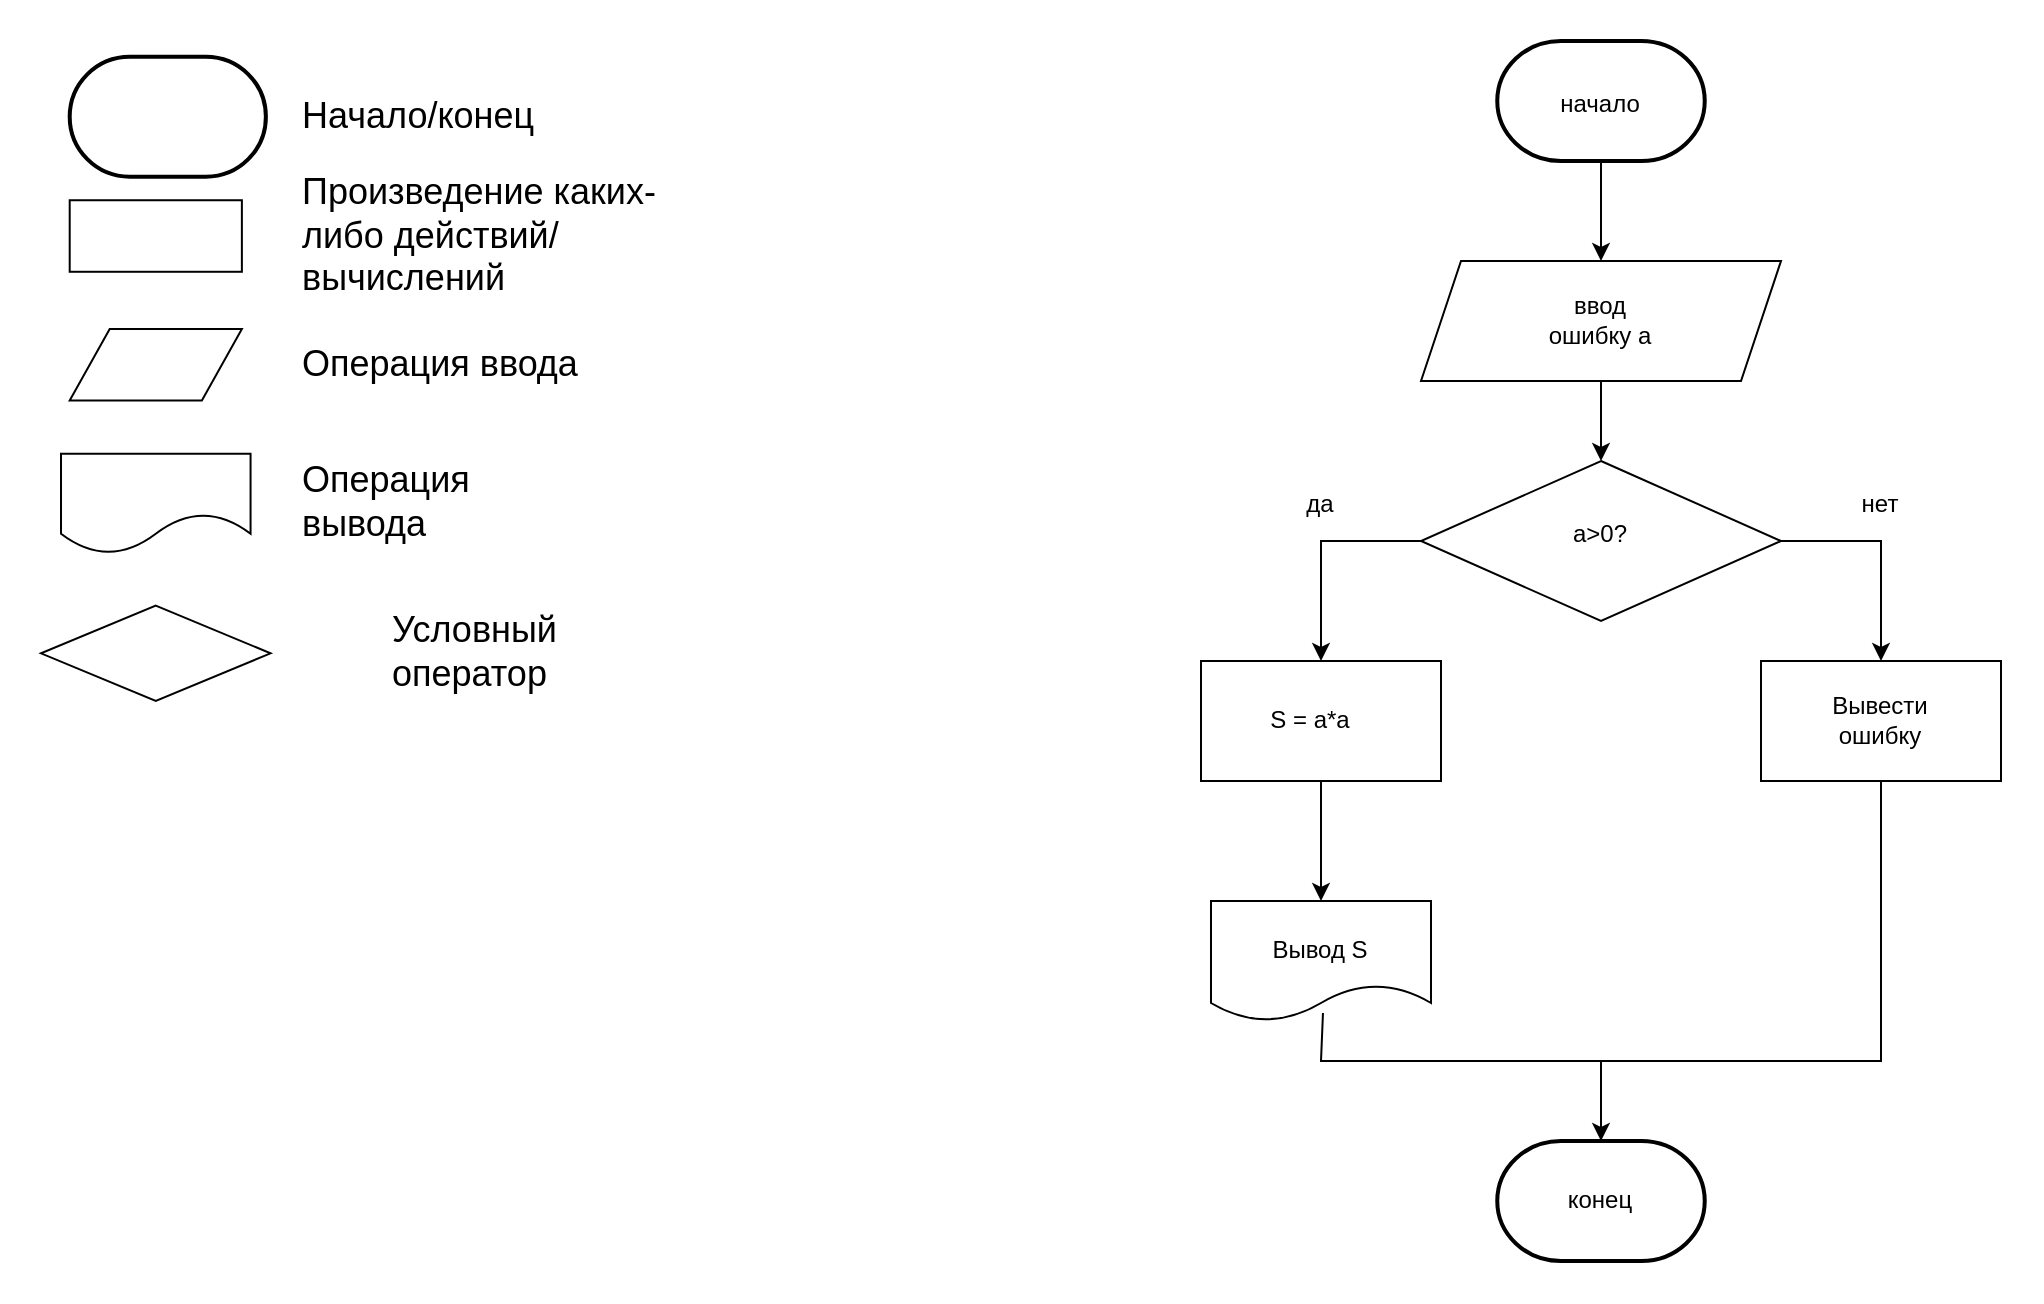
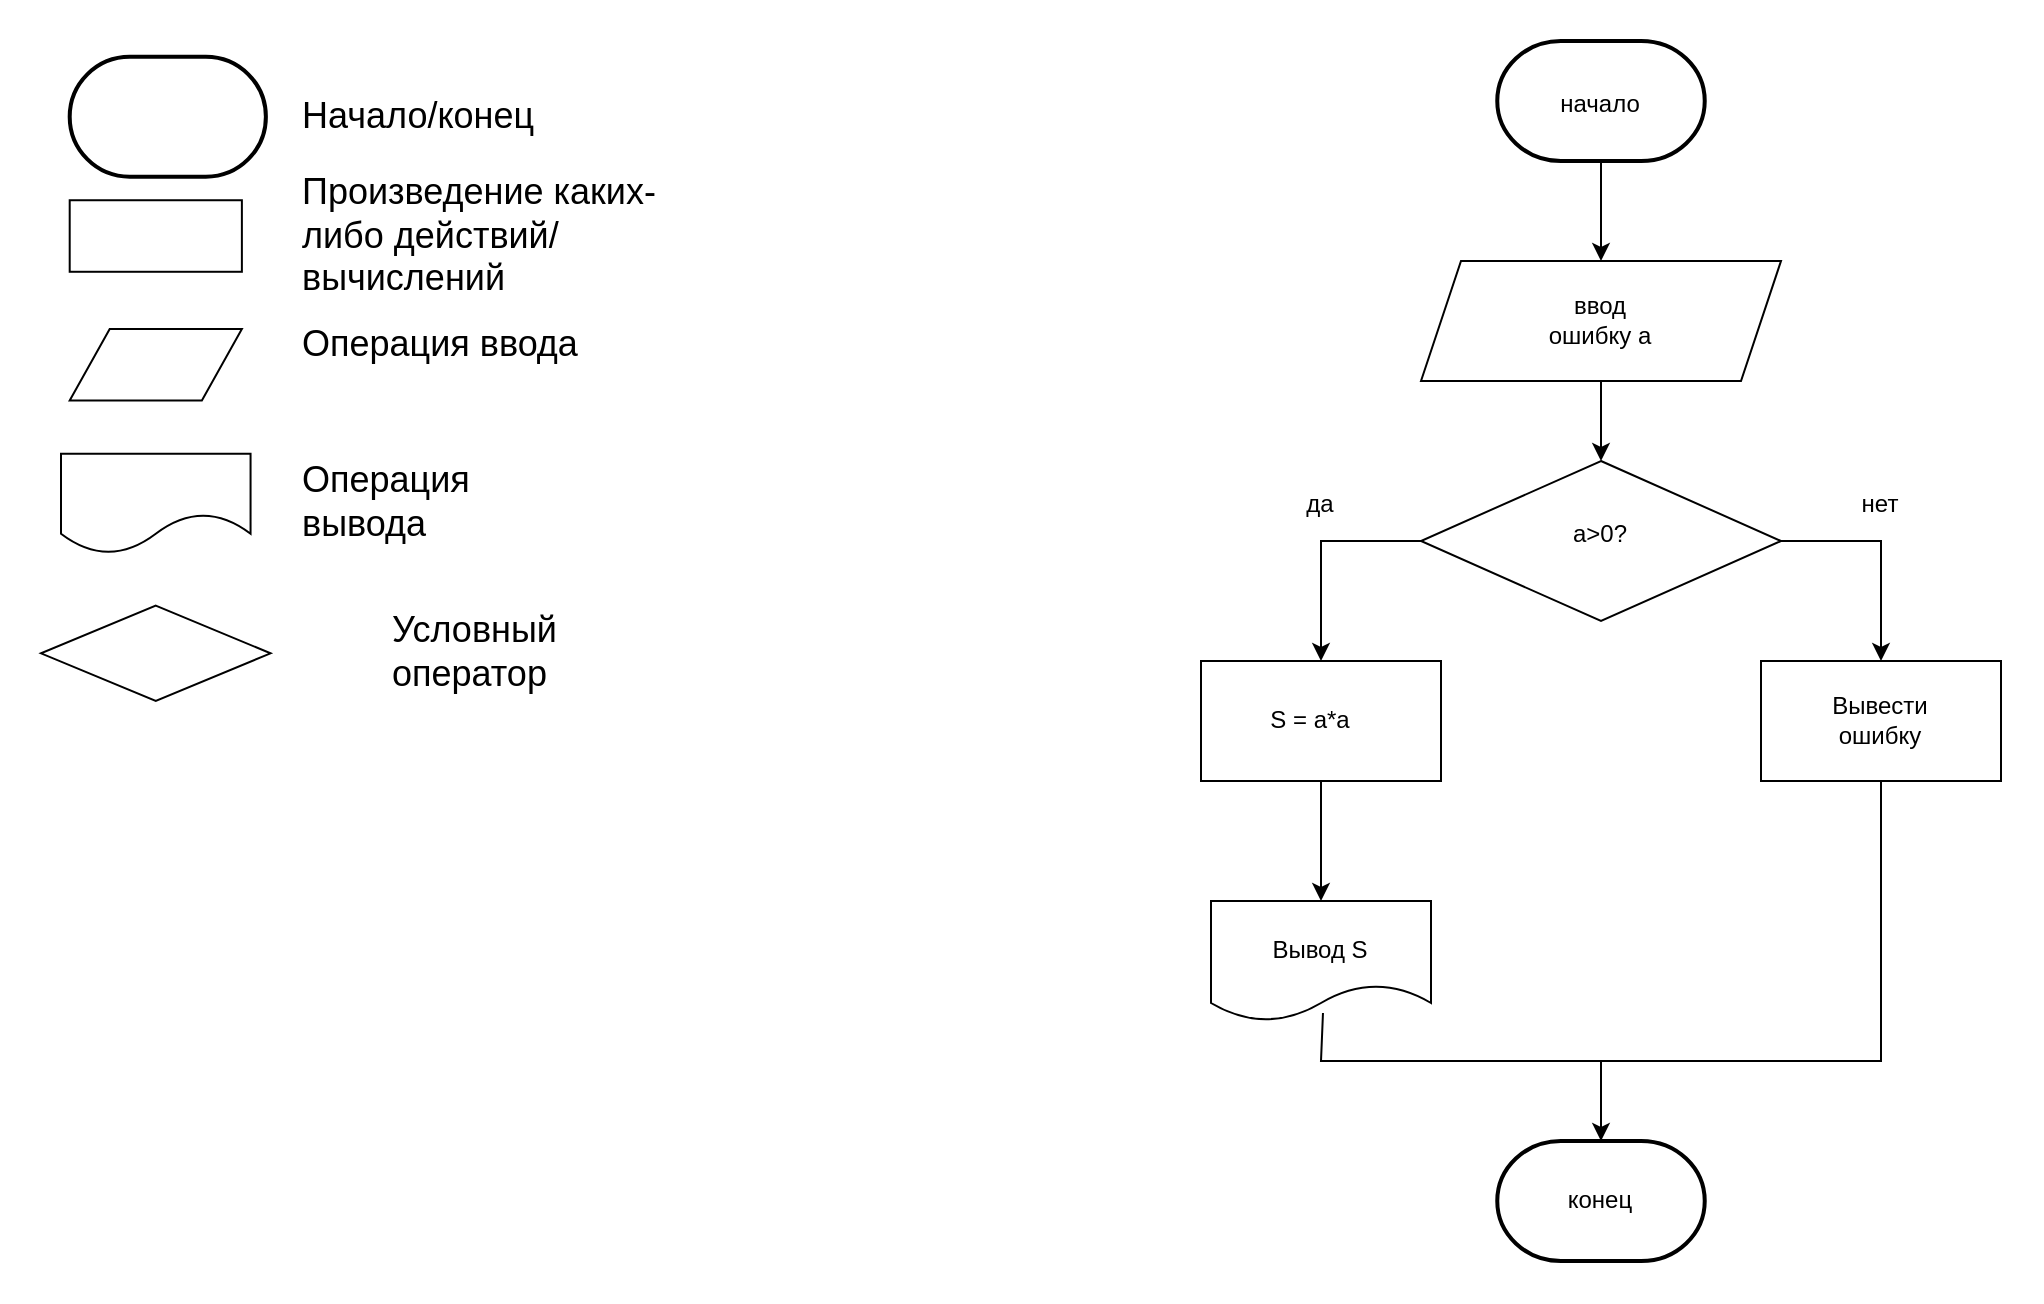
- <mxCell id="8" value="&lt;font&gt;Операция ввода&lt;/font&gt;" style="text;html=1;align=left;verticalAlign=middle;whiteSpace=wrap;rounded=0;fontSize=18;" vertex="1" parent="2"><mxGeometry x="129.13" y="132.942" width="150.652" height="17.885" as="geometry" /></mxCell>
+ <mxCell id="8" value="&lt;font&gt;Операция ввода&lt;/font&gt;" style="text;html=1;align=left;verticalAlign=middle;whiteSpace=wrap;rounded=0;fontSize=18;" vertex="1" parent="2"><mxGeometry x="129.13" y="122.942" width="150.652" height="17.885" as="geometry" /></mxCell>
